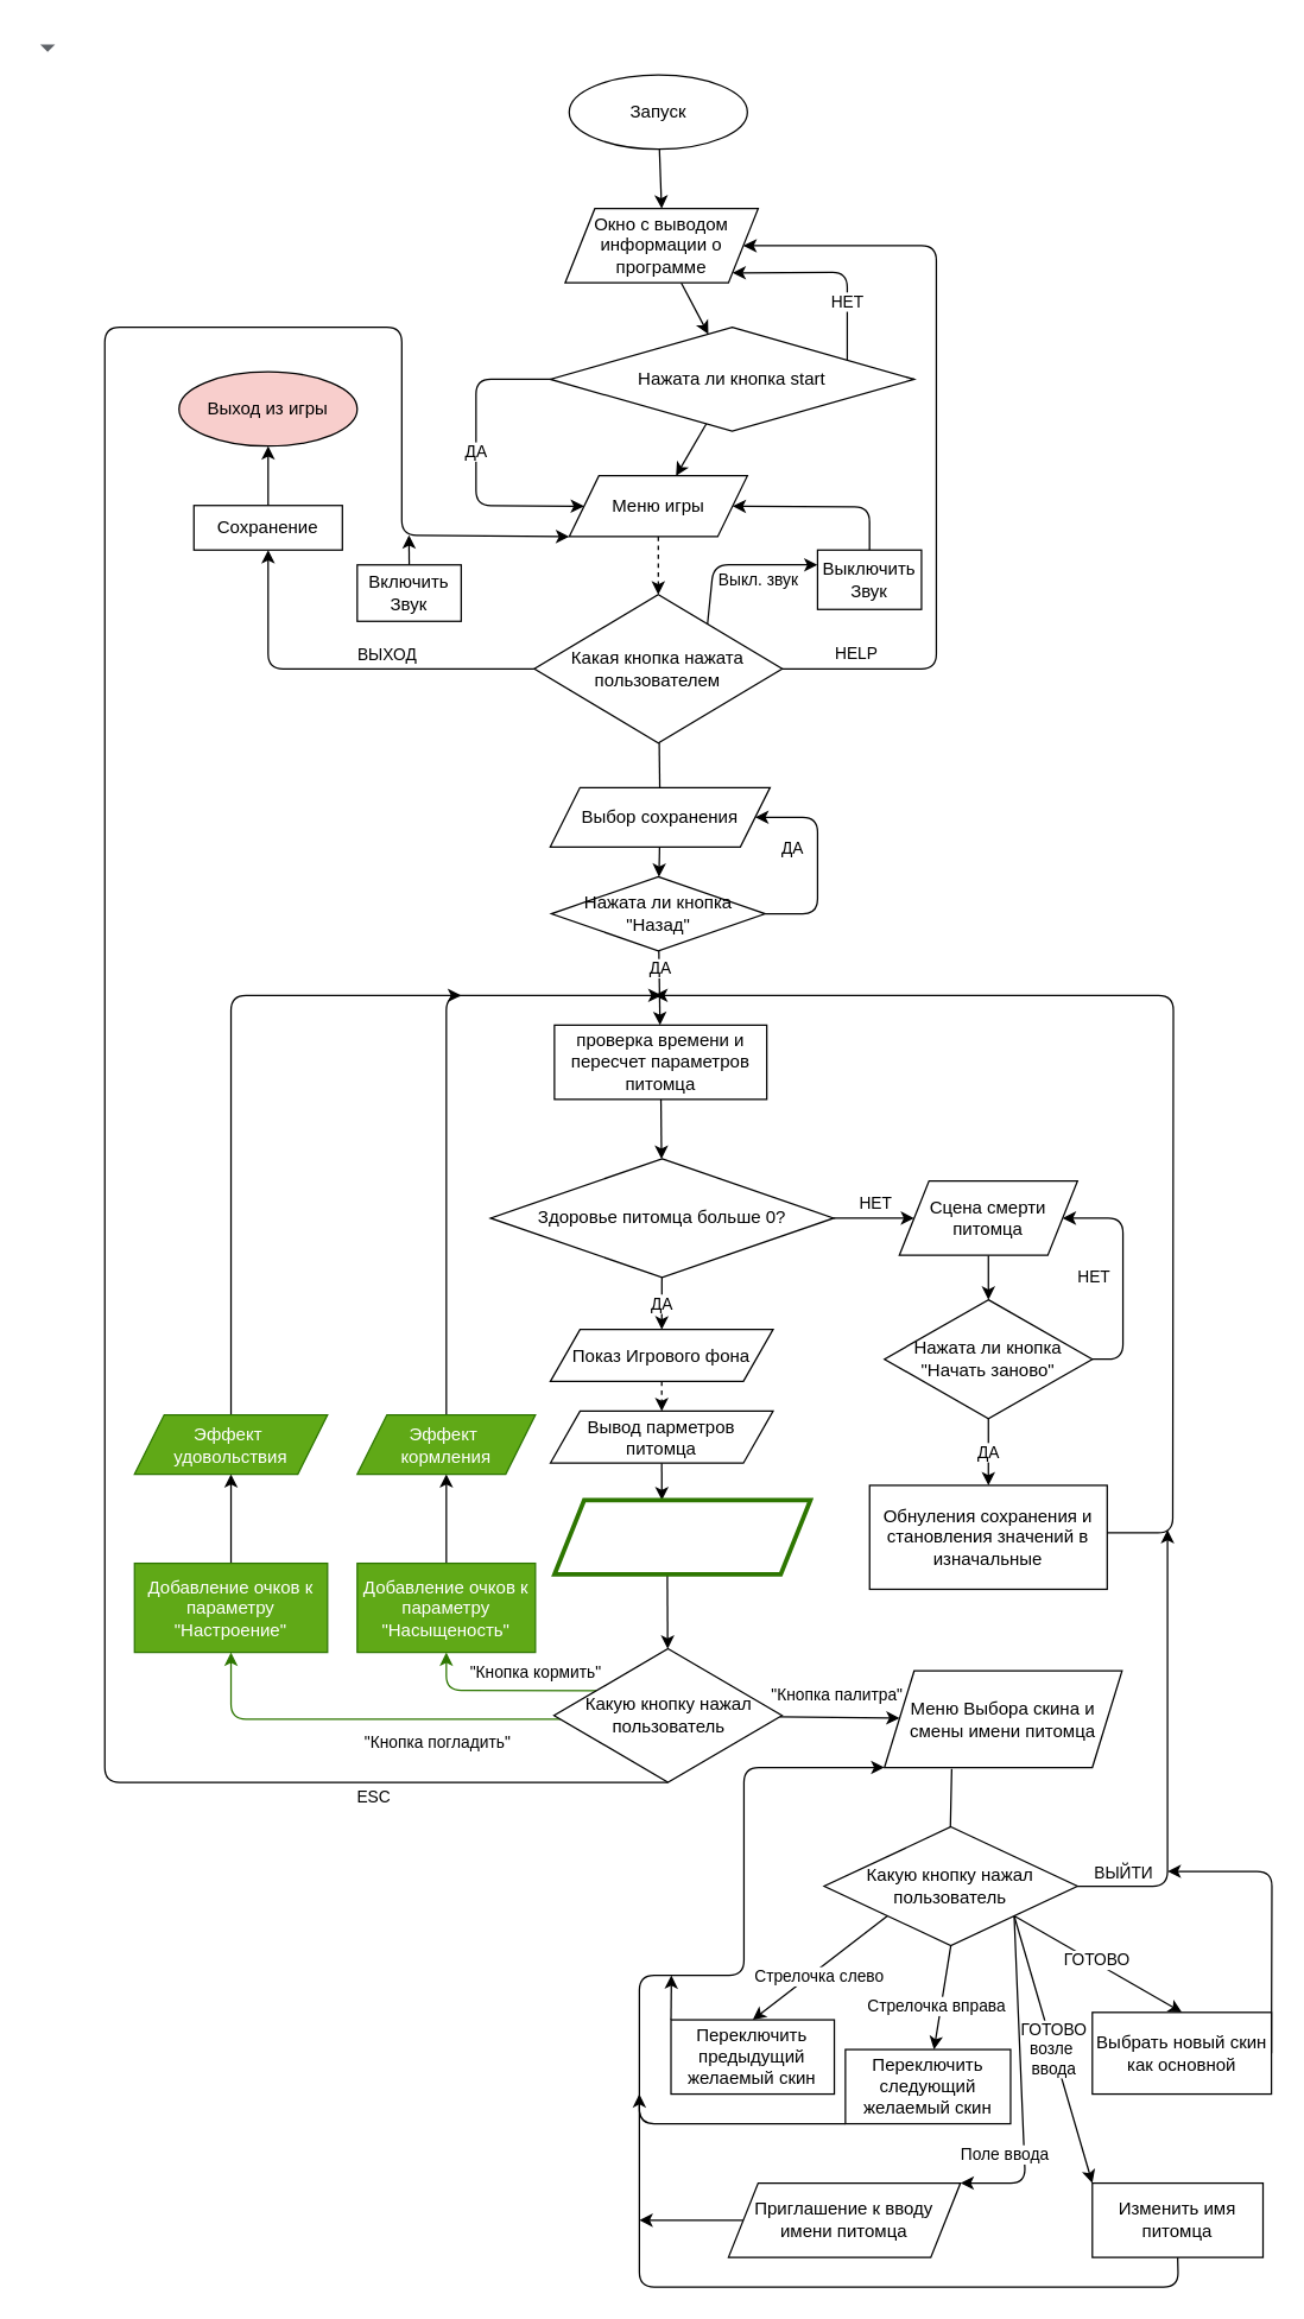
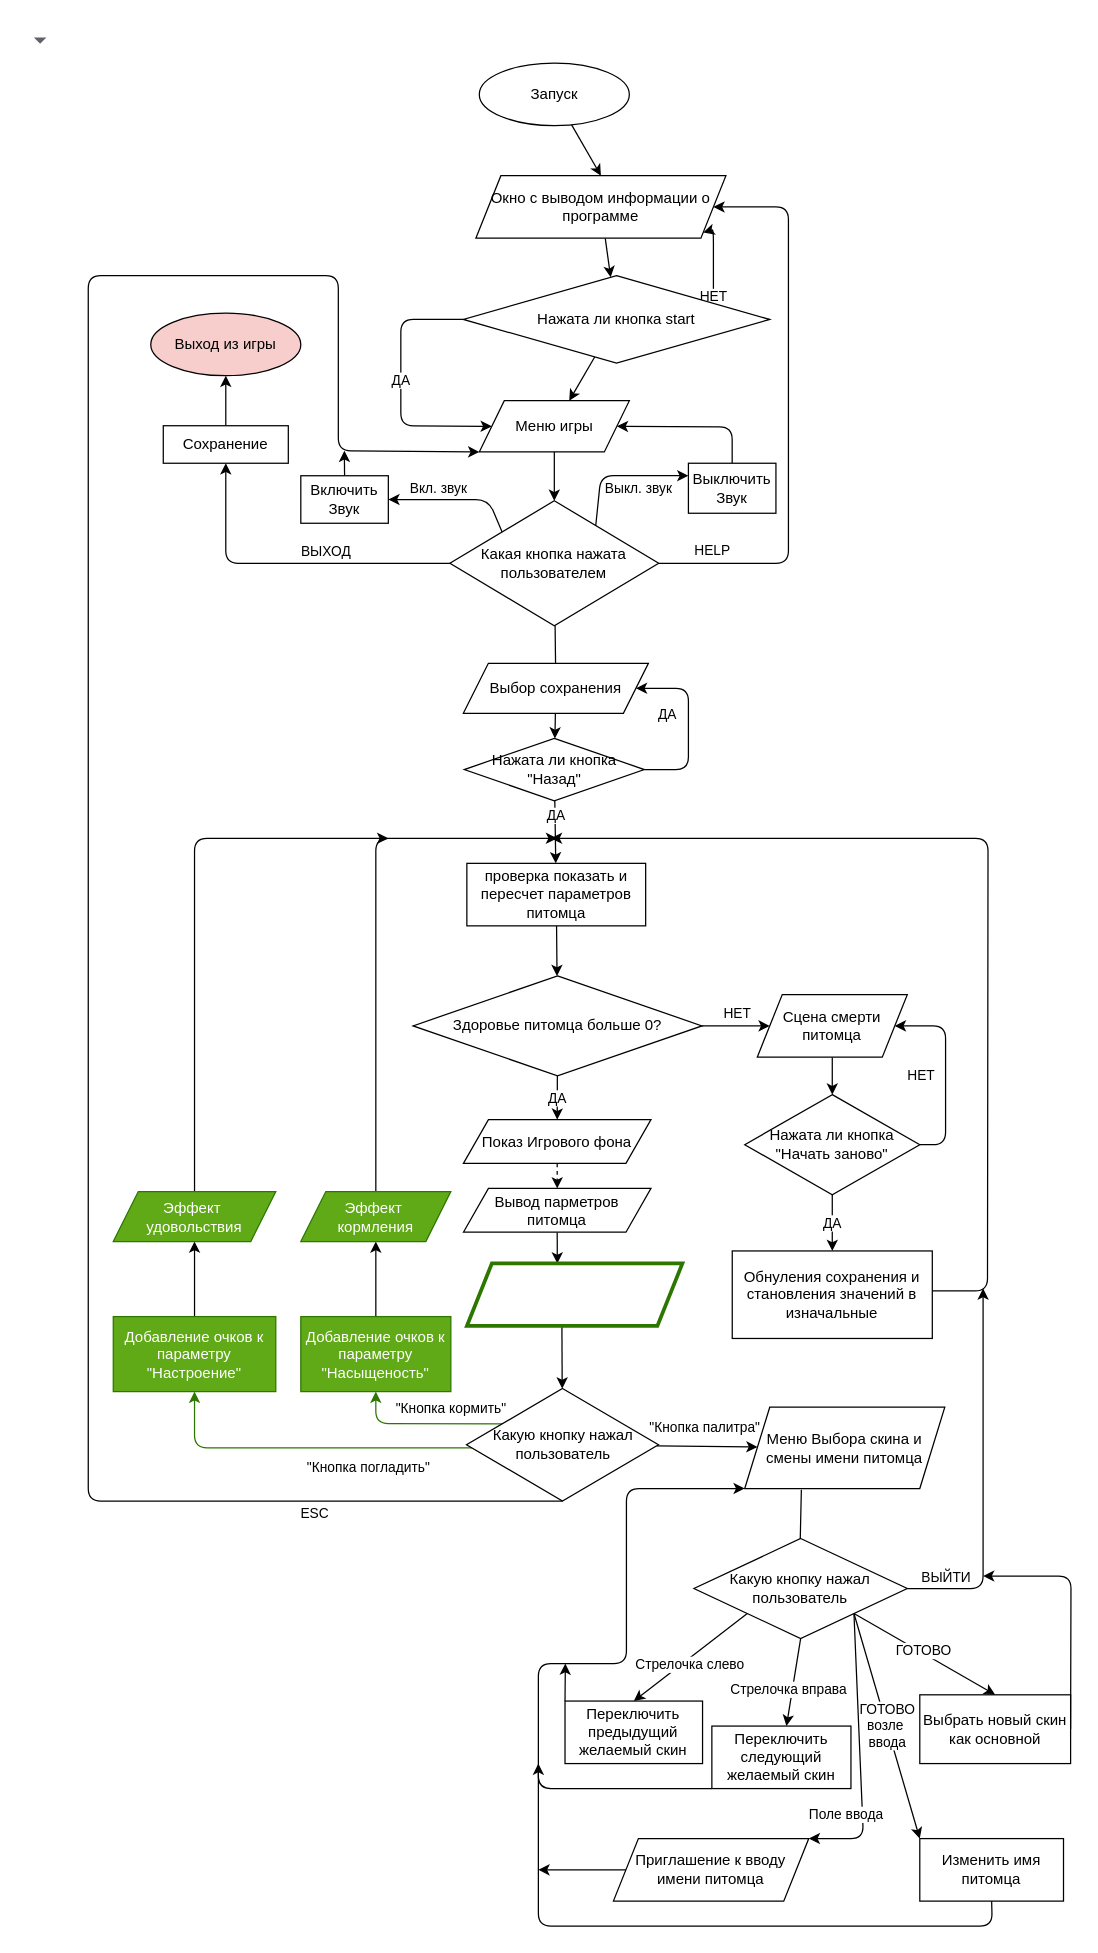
- <mxCell id="33" value="Окно с выводом информации о программе" style="shape=parallelogram;perimeter=parallelogramPerimeter;whiteSpace=wrap;html=1;fixedSize=1;" parent="1" vertex="1"><mxGeometry x="380" y="140" width="130" height="50" as="geometry" /></mxCell>
+ <mxCell id="33" value="Окно с выводом информации о программе" style="shape=parallelogram;perimeter=parallelogramPerimeter;whiteSpace=wrap;html=1;fixedSize=1;" parent="1" vertex="1"><mxGeometry x="380" y="140" width="200" height="50" as="geometry" /></mxCell>
- <mxCell id="3" value="" style="edgeStyle=none;html=1;exitX=0.5;exitY=1;exitDx=0;exitDy=0;dashed=1;" parent="1" source="89" target="24" edge="1"><mxGeometry relative="1" as="geometry"><mxPoint x="442.75" y="370" as="sourcePoint" /></mxGeometry></mxCell>
+ <mxCell id="3" value="" style="edgeStyle=none;html=1;exitX=0.5;exitY=1;exitDx=0;exitDy=0;" parent="1" source="89" target="24" edge="1"><mxGeometry relative="1" as="geometry"><mxPoint x="442.75" y="370" as="sourcePoint" /></mxGeometry></mxCell>
+ <mxCell id="22" value="Вкл. звук" style="edgeStyle=none;html=1;exitX=0;exitY=0;exitDx=0;exitDy=0;entryX=1;entryY=0.5;entryDx=0;entryDy=0;" parent="1" source="24" target="28" edge="1"><mxGeometry x="0.261" y="-9" relative="1" as="geometry"><Array as="points"><mxPoint x="390" y="399" /></Array><mxPoint as="offset" /></mxGeometry></mxCell>
- <mxCell id="12" value="проверка времени и пересчет параметров питомца" style="rounded=0;whiteSpace=wrap;html=1;" parent="1" vertex="1"><mxGeometry x="372.81" y="690" width="143" height="50" as="geometry" /></mxCell>
+ <mxCell id="12" value="проверка показать и пересчет параметров питомца" style="rounded=0;whiteSpace=wrap;html=1;" parent="1" vertex="1"><mxGeometry x="372.81" y="690" width="143" height="50" as="geometry" /></mxCell>
